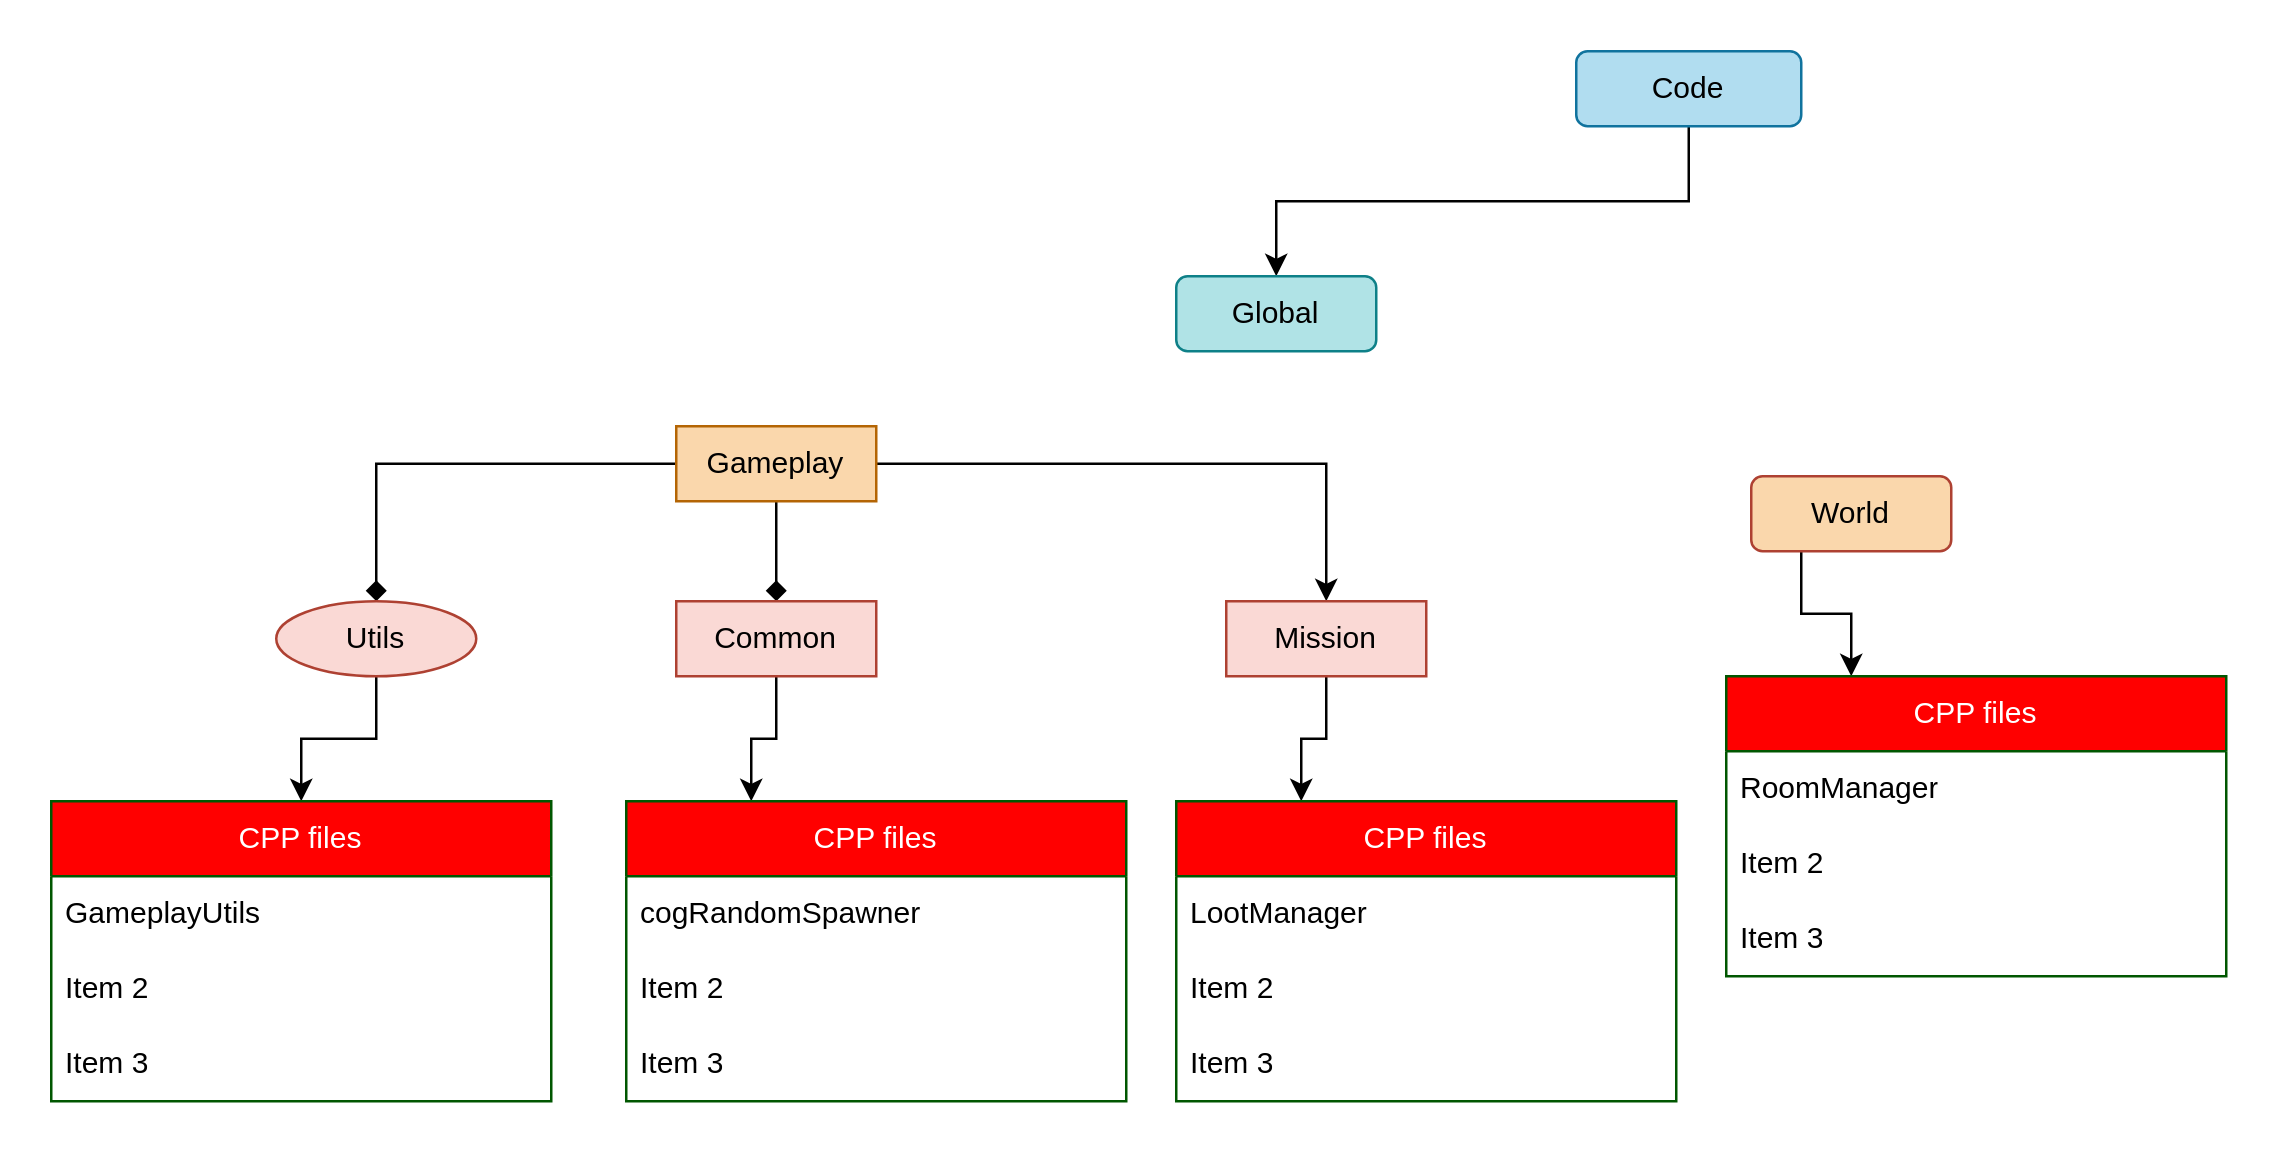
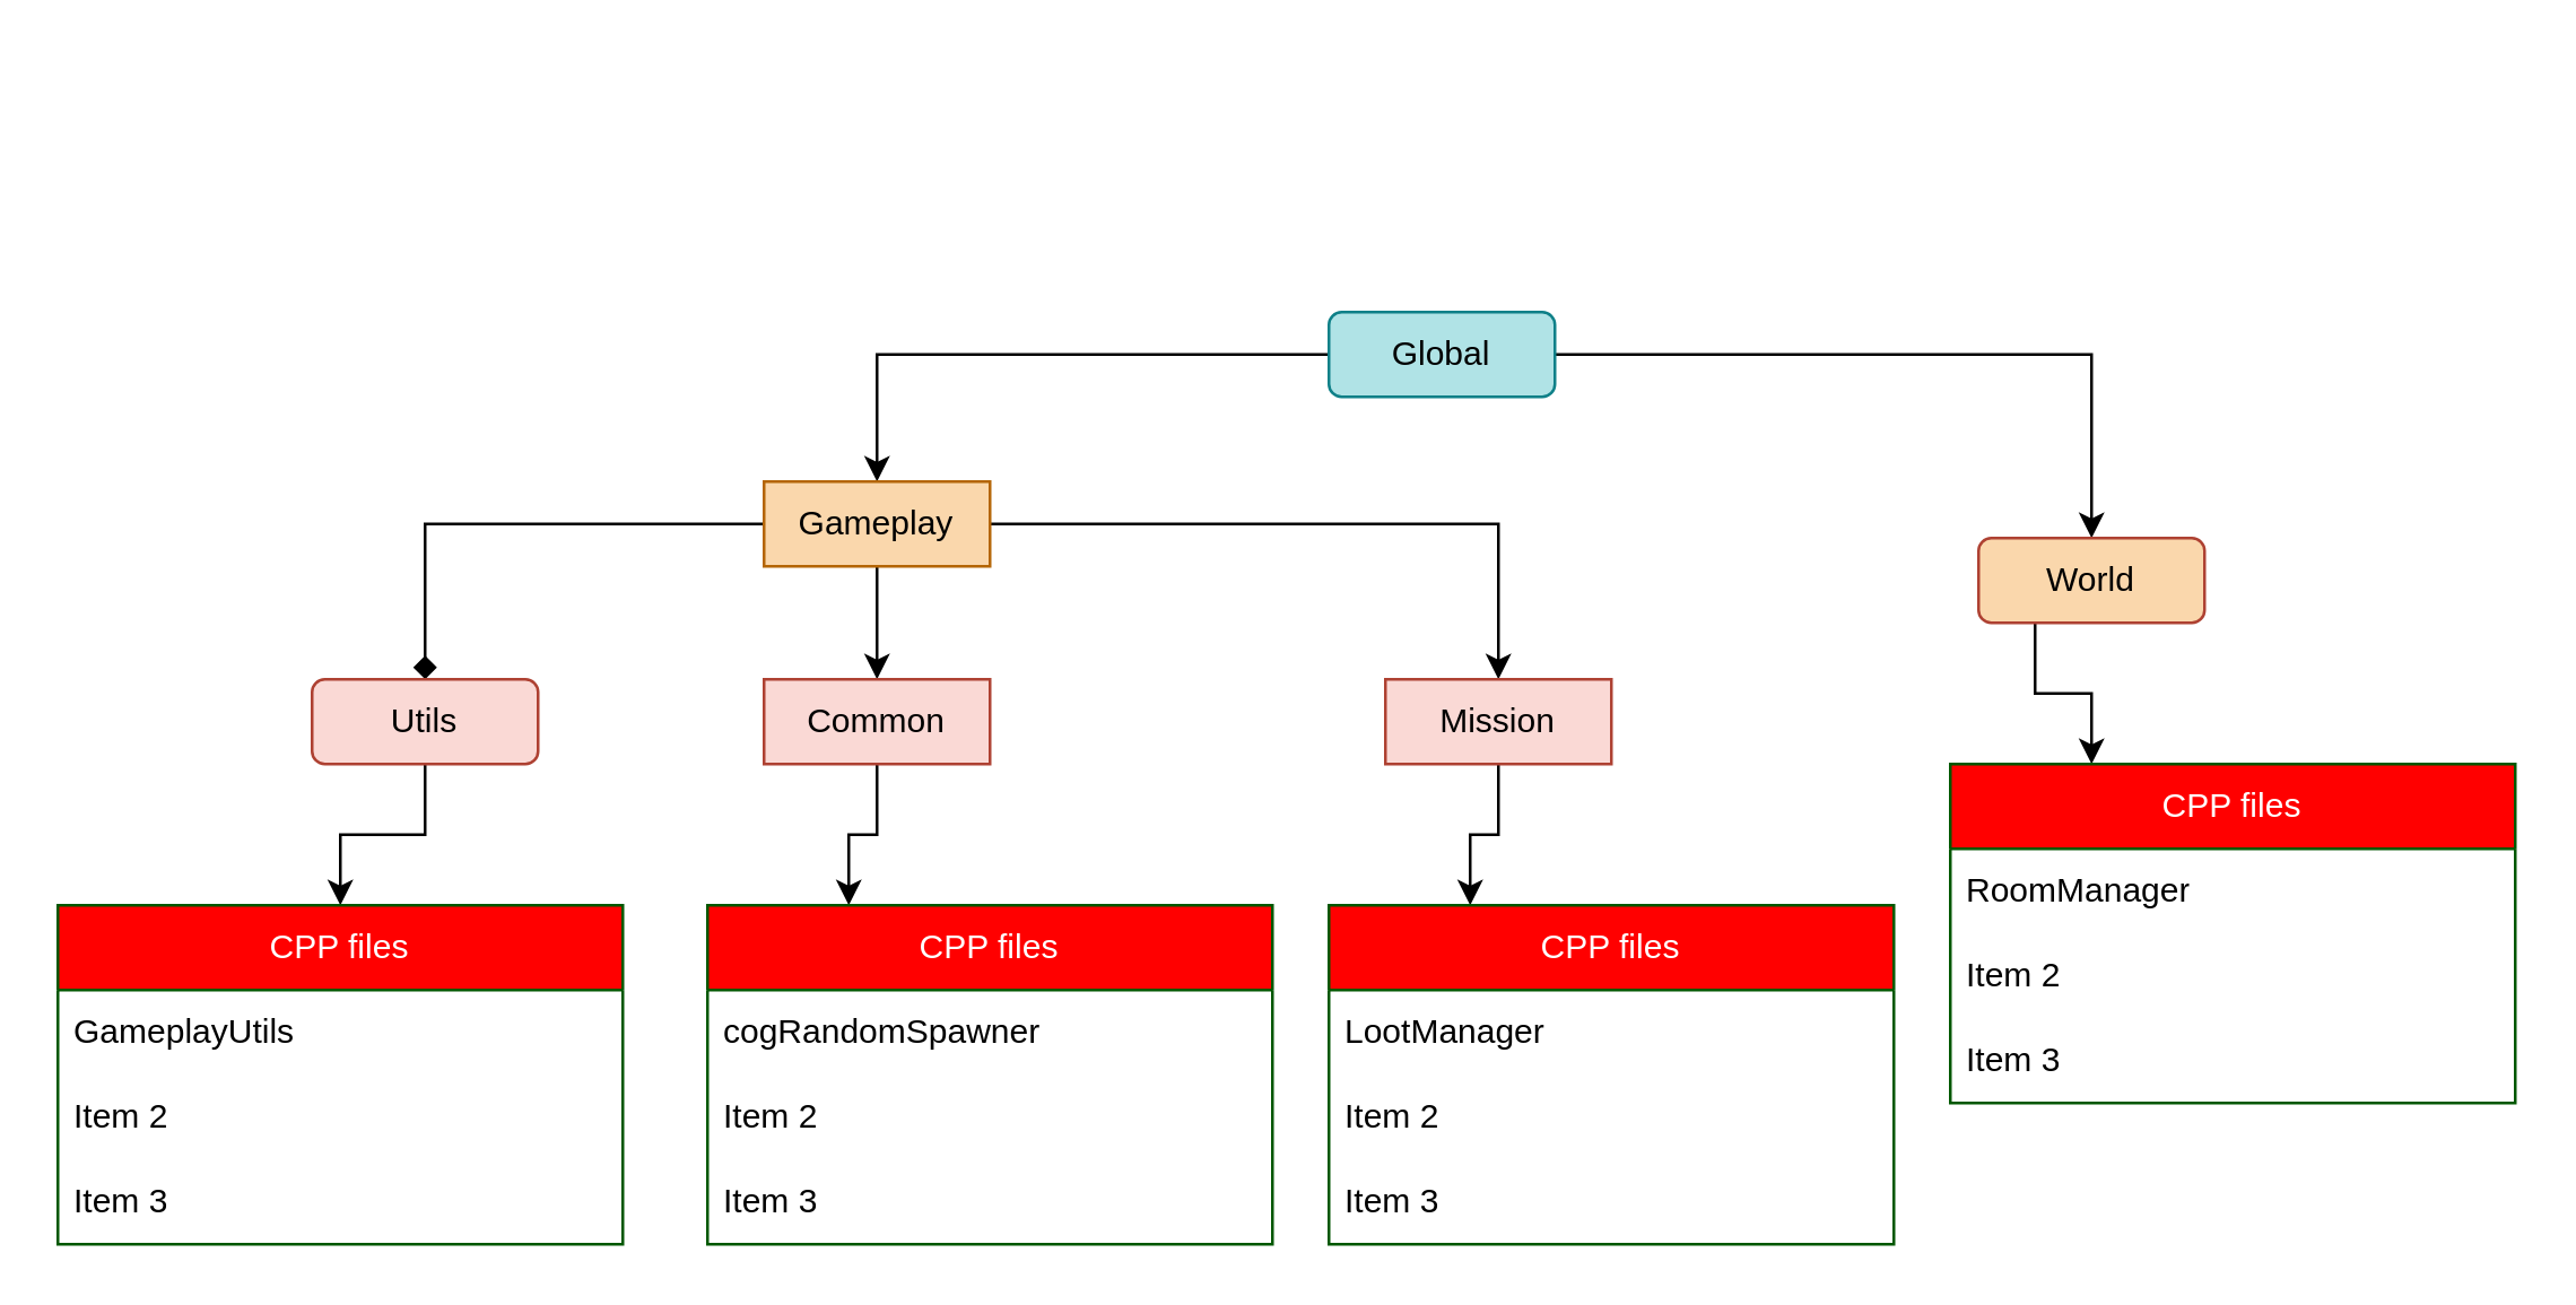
- <mxCell id="3" value="Code" style="rounded=1;whiteSpace=wrap;html=1;fillColor=#b1ddf0;strokeColor=#10739e;" vertex="1" parent="1"><mxGeometry x="630" y="20" width="90" height="30" as="geometry" /></mxCell>
- <mxCell id="2" style="edgeStyle=orthogonalEdgeStyle;rounded=0;orthogonalLoop=1;jettySize=auto;html=1;exitX=0.5;exitY=1;exitDx=0;exitDy=0;entryX=0.5;entryY=0;entryDx=0;entryDy=0;" edge="1" parent="1" source="3" target="6"><mxGeometry relative="1" as="geometry"><mxPoint x="320" y="360" as="targetPoint" /></mxGeometry></mxCell>
+ <mxCell id="4" value="" style="edgeStyle=orthogonalEdgeStyle;rounded=0;orthogonalLoop=1;jettySize=auto;html=1;" edge="1" parent="1" source="6" target="10"><mxGeometry relative="1" as="geometry" /></mxCell>
+ <mxCell id="5" value="" style="edgeStyle=orthogonalEdgeStyle;rounded=0;orthogonalLoop=1;jettySize=auto;html=1;" edge="1" parent="1" source="6" target="24"><mxGeometry relative="1" as="geometry" /></mxCell>
- <mxCell id="7" value="" style="edgeStyle=orthogonalEdgeStyle;rounded=0;orthogonalLoop=1;jettySize=auto;html=1;endArrow=diamond;" edge="1" parent="1" source="10" target="12"><mxGeometry relative="1" as="geometry" /></mxCell>
+ <mxCell id="7" value="" style="edgeStyle=orthogonalEdgeStyle;rounded=0;orthogonalLoop=1;jettySize=auto;html=1;" edge="1" parent="1" source="10" target="12"><mxGeometry relative="1" as="geometry" /></mxCell>
- <mxCell id="30" value="Utils" style="ellipse;whiteSpace=wrap;html=1;fillColor=#fad9d5;strokeColor=#ae4132;" vertex="1" parent="1"><mxGeometry x="110" y="240" width="80" height="30" as="geometry" /></mxCell>
+ <mxCell id="30" value="Utils" style="rounded=1;whiteSpace=wrap;html=1;fillColor=#fad9d5;strokeColor=#ae4132;" vertex="1" parent="1"><mxGeometry x="110" y="240" width="80" height="30" as="geometry" /></mxCell>
